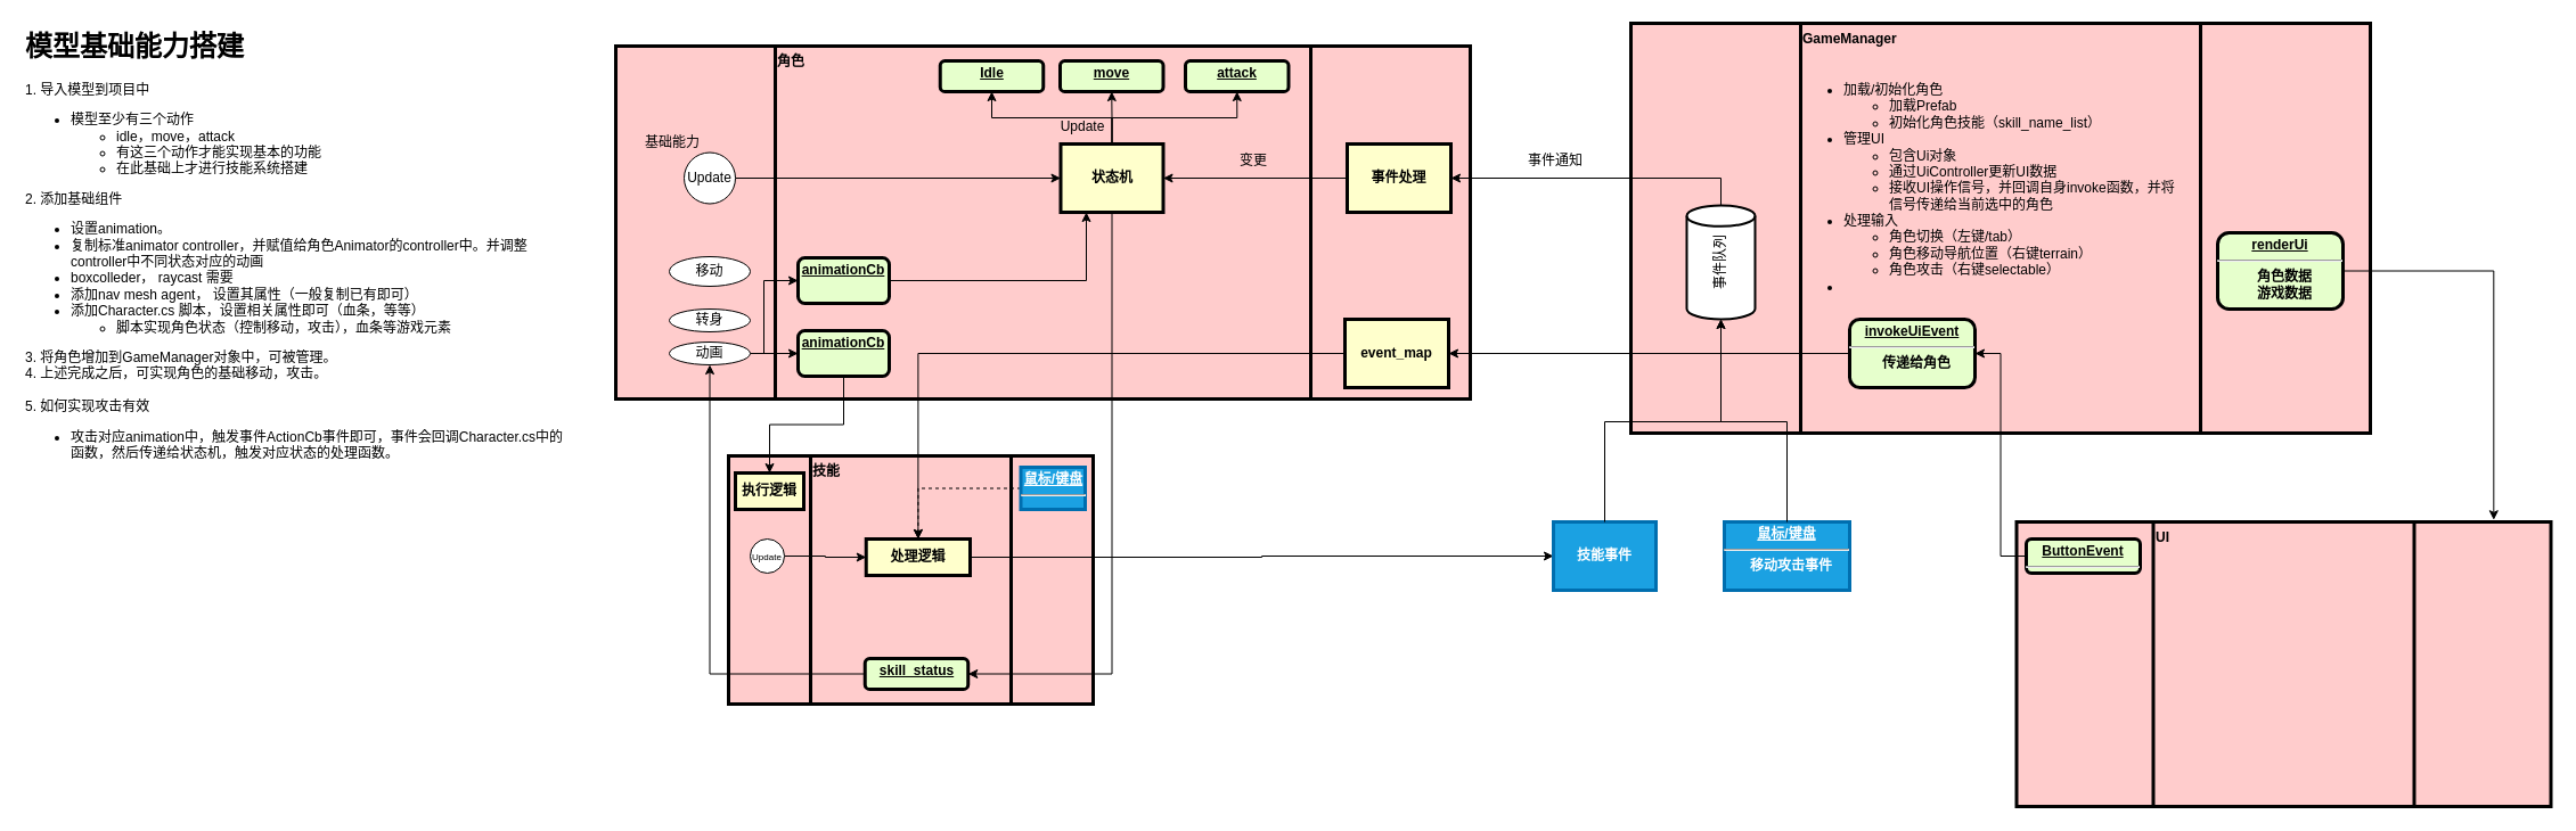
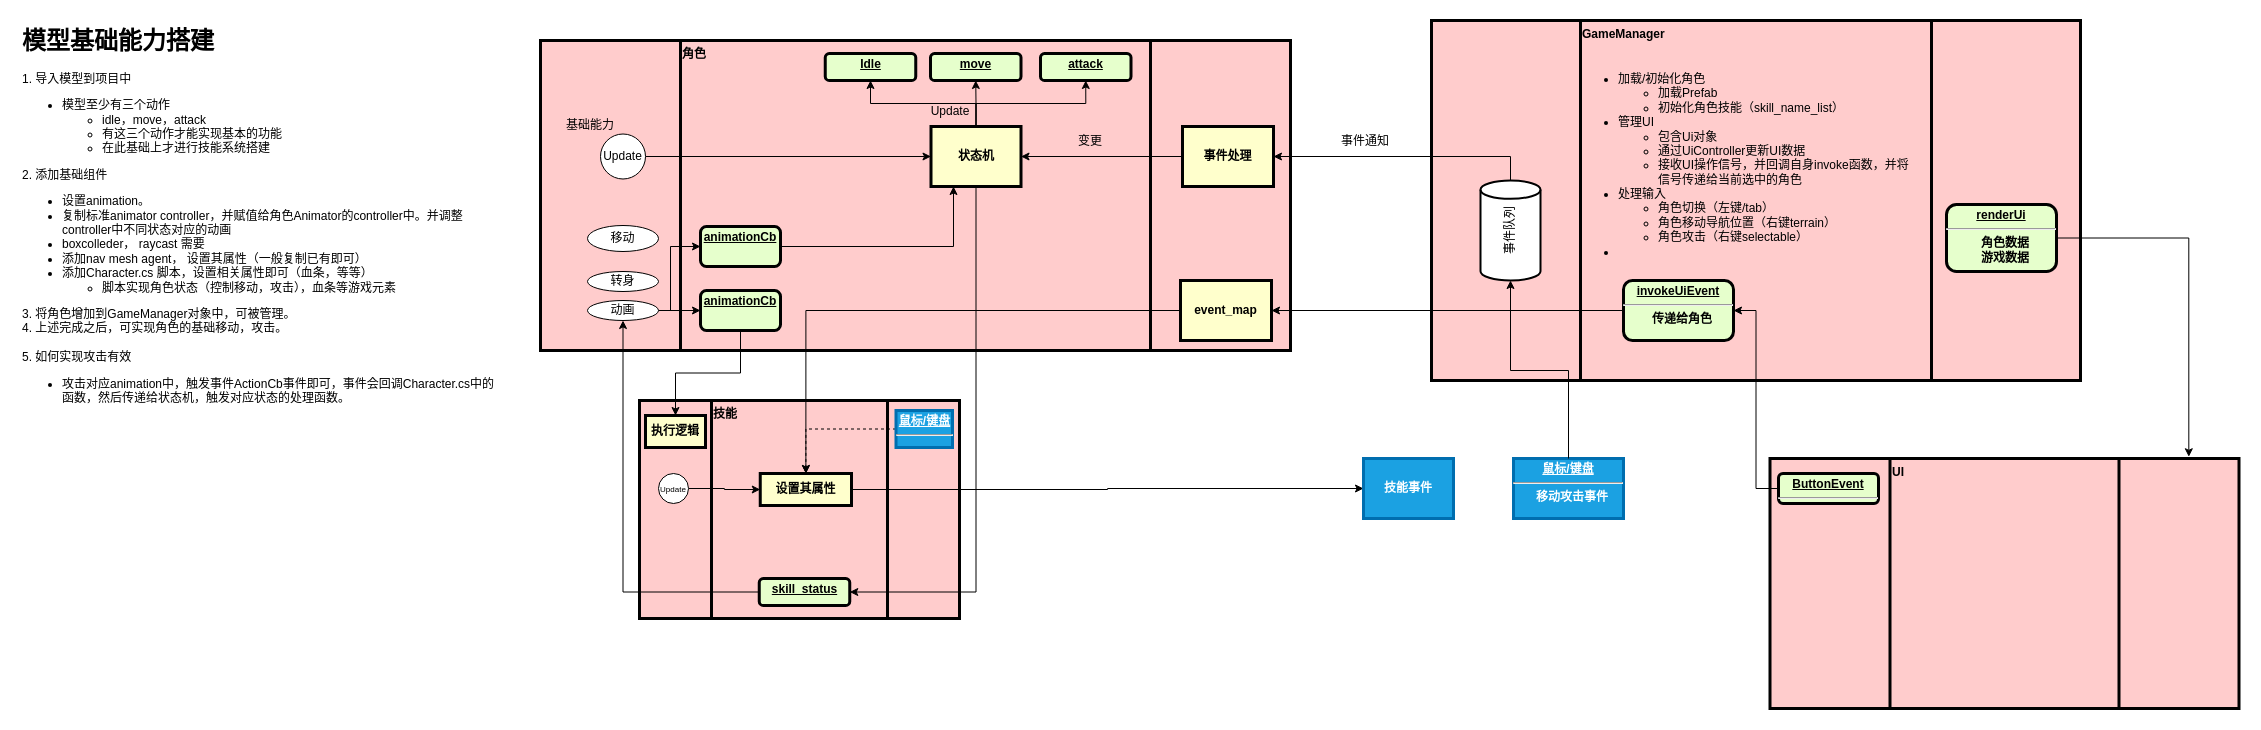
- <mxCell id="51" value="变更" style="text;html=1;align=center;verticalAlign=middle;whiteSpace=wrap;rounded=0;" parent="1" vertex="1"><mxGeometry x="1070" y="126" width="60" height="30" as="geometry" /></mxCell>
+ <mxCell id="51" value="变更" style="text;html=1;align=center;verticalAlign=middle;whiteSpace=wrap;rounded=0;" parent="1" vertex="1"><mxGeometry x="1060" y="126" width="60" height="30" as="geometry" /></mxCell>
- <mxCell id="47" style="edgeStyle=orthogonalEdgeStyle;rounded=0;orthogonalLoop=1;jettySize=auto;html=1;exitX=0.5;exitY=0;exitDx=0;exitDy=0;entryX=0;entryY=0.5;entryDx=0;entryDy=0;entryPerimeter=0;" parent="1" source="43" target="45" edge="1"><mxGeometry relative="1" as="geometry"><Array as="points"><mxPoint x="1408" y="370" /><mxPoint x="1510" y="370" /></Array></mxGeometry></mxCell>
- <mxCell id="42" value="处理逻辑" style="whiteSpace=wrap;align=center;verticalAlign=middle;fontStyle=1;strokeWidth=3;fillColor=#FFFFCC" parent="1" vertex="1"><mxGeometry x="759.75" y="473" width="91.25" height="32" as="geometry" /></mxCell>
+ <mxCell id="42" value="设置其属性" style="whiteSpace=wrap;align=center;verticalAlign=middle;fontStyle=1;strokeWidth=3;fillColor=#FFFFCC" parent="1" vertex="1"><mxGeometry x="759.75" y="473" width="91.25" height="32" as="geometry" /></mxCell>
